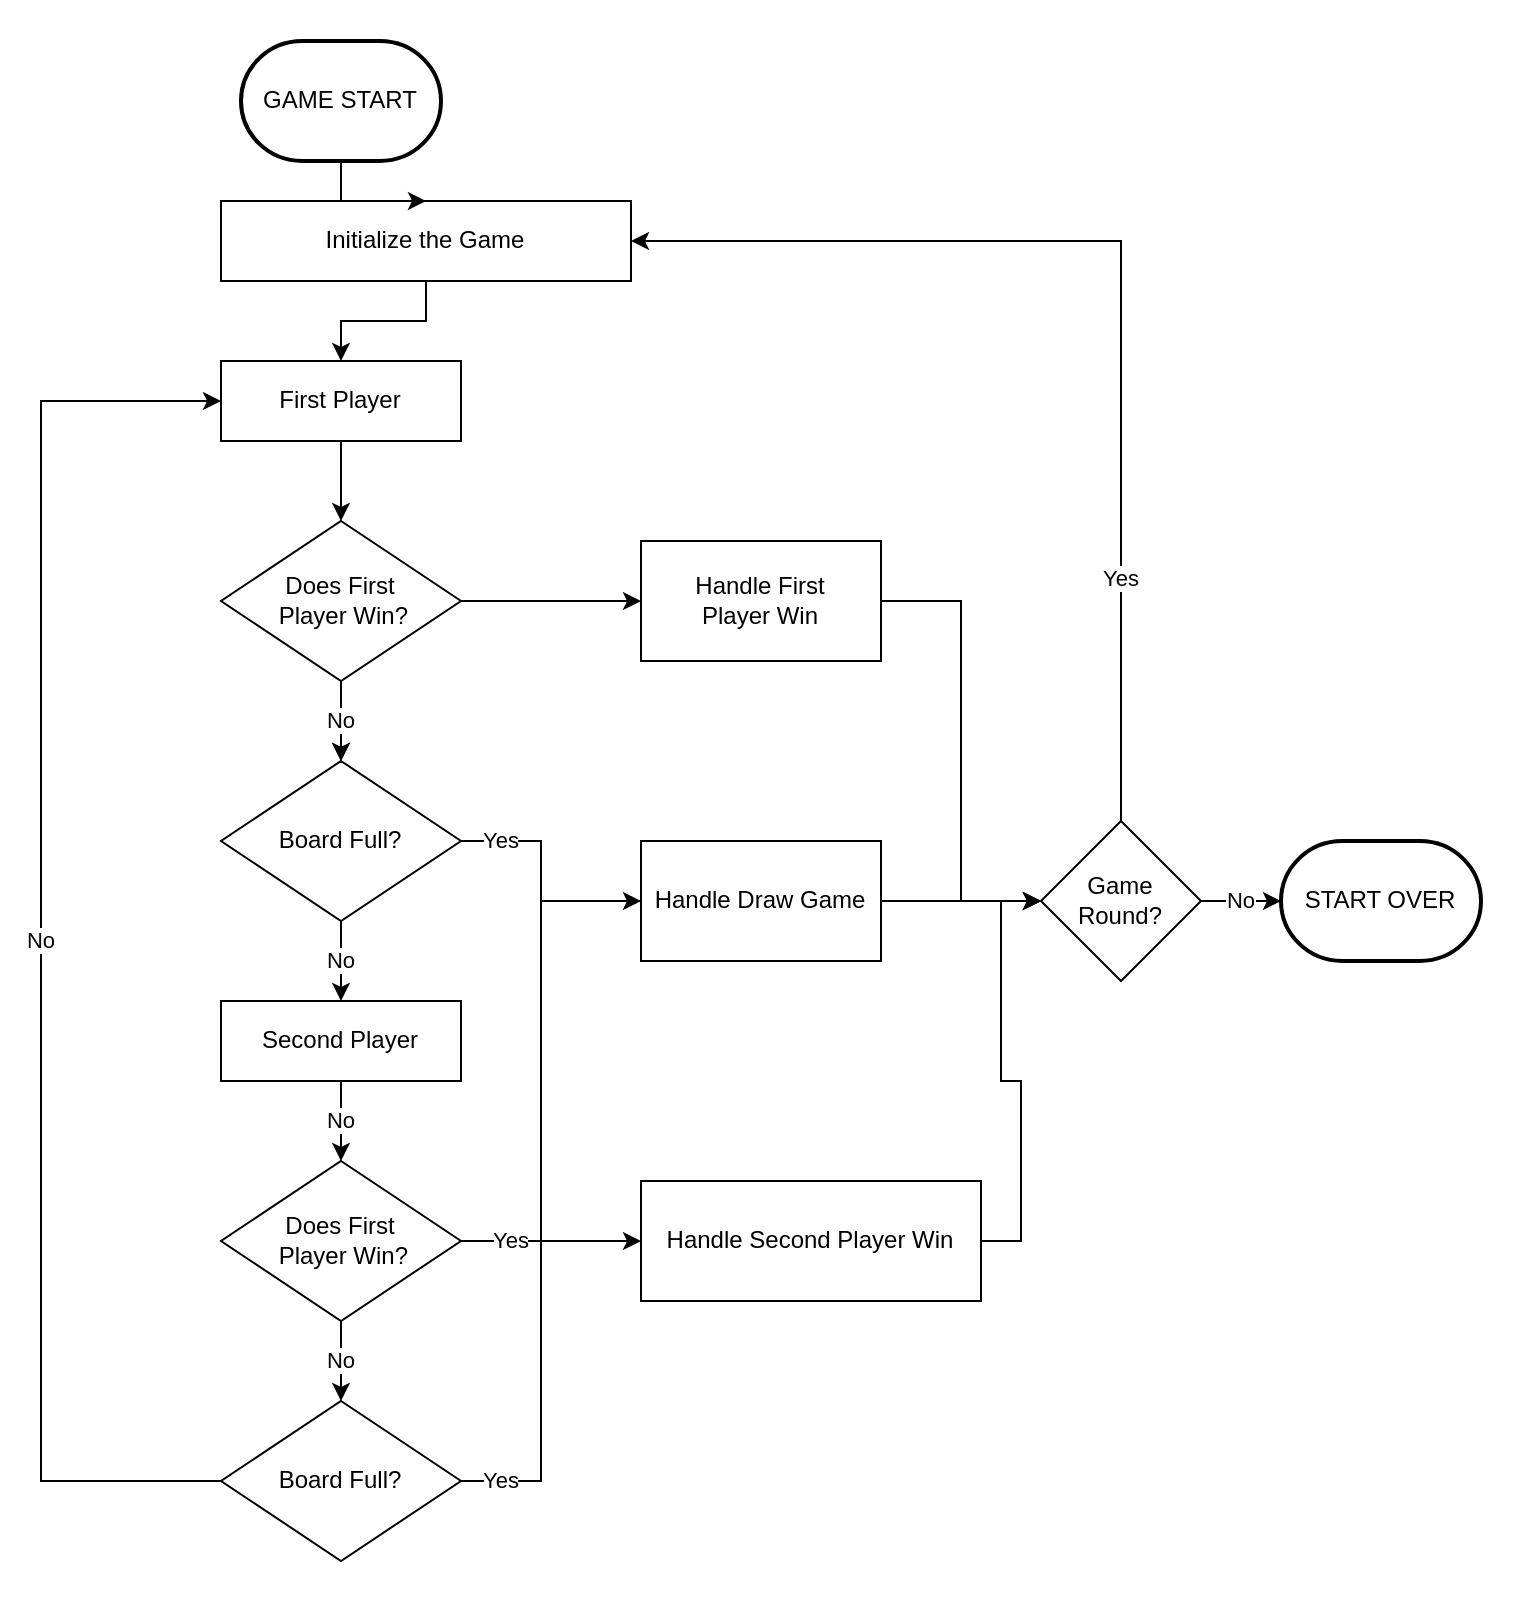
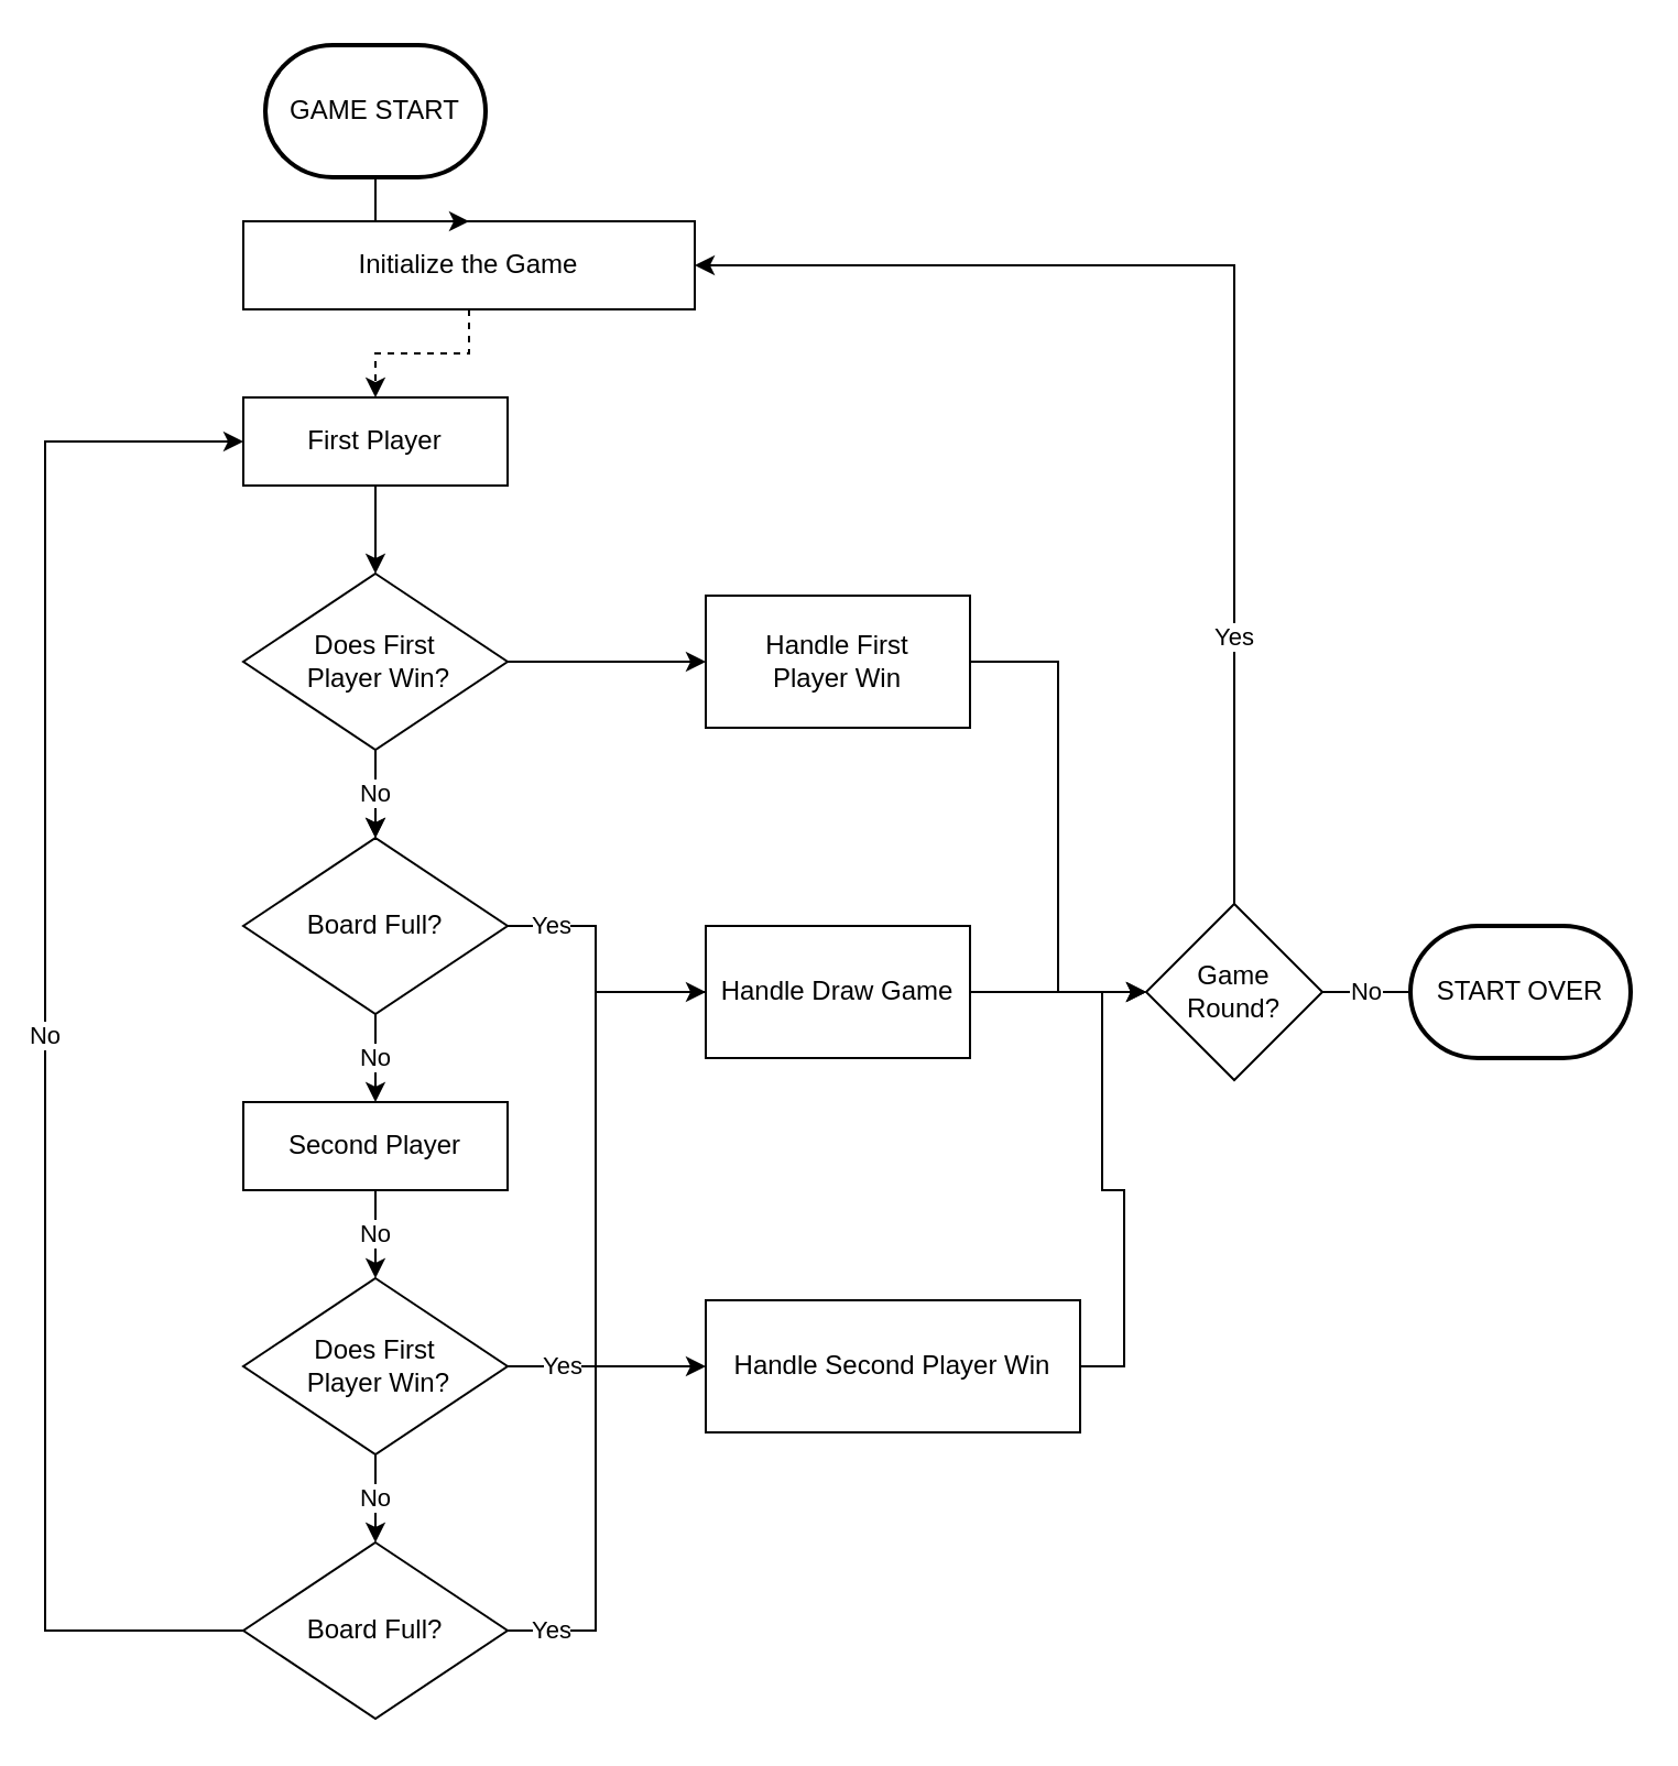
- <mxCell id="2" value="" style="edgeStyle=orthogonalEdgeStyle;rounded=0;orthogonalLoop=1;jettySize=auto;html=1;entryX=0.5;entryY=0;entryDx=0;entryDy=0;" edge="1" parent="1" source="3" target="5"><mxGeometry relative="1" as="geometry"><mxPoint x="170" y="210" as="targetPoint" /></mxGeometry></mxCell>
+ <mxCell id="2" value="" style="edgeStyle=orthogonalEdgeStyle;rounded=0;orthogonalLoop=1;jettySize=auto;html=1;entryX=0.5;entryY=0;entryDx=0;entryDy=0;dashed=1;" edge="1" parent="1" source="3" target="5"><mxGeometry relative="1" as="geometry"><mxPoint x="170" y="210" as="targetPoint" /></mxGeometry></mxCell>
- <mxCell id="31" value="No" style="edgeStyle=orthogonalEdgeStyle;rounded=0;orthogonalLoop=1;jettySize=auto;html=1;" edge="1" parent="1" source="32" target="29"><mxGeometry relative="1" as="geometry" /></mxCell>
+ <mxCell id="31" value="No" style="edgeStyle=orthogonalEdgeStyle;rounded=0;orthogonalLoop=1;jettySize=auto;html=1;endArrow=none;" edge="1" parent="1" source="32" target="29"><mxGeometry relative="1" as="geometry" /></mxCell>
